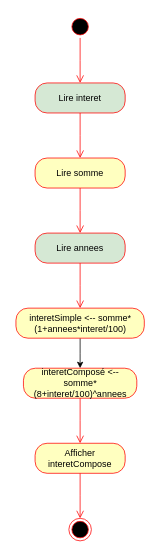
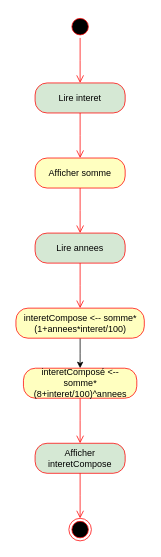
- <mxCell id="6" value="Lire somme" style="rounded=1;whiteSpace=wrap;html=1;arcSize=40;fontColor=#000000;fillColor=#ffffc0;strokeColor=#ff0000;" vertex="1" parent="1"><mxGeometry x="46" y="210" width="120" height="40" as="geometry" /></mxCell>
+ <mxCell id="6" value="Afficher somme" style="rounded=1;whiteSpace=wrap;html=1;arcSize=40;fontColor=#000000;fillColor=#ffffc0;strokeColor=#ff0000;" vertex="1" parent="1"><mxGeometry x="46" y="210" width="120" height="40" as="geometry" /></mxCell>
- <mxCell id="11" value="interetSimple &amp;lt;-- somme*(1+annees*interet/100)" style="rounded=1;whiteSpace=wrap;html=1;arcSize=40;fontColor=#000000;fillColor=#ffffc0;strokeColor=#ff0000;" vertex="1" parent="1"><mxGeometry x="20.5" y="410" width="171" height="40" as="geometry" /></mxCell>
+ <mxCell id="11" value="interetCompose &amp;lt;-- somme*(1+annees*interet/100)" style="rounded=1;whiteSpace=wrap;html=1;arcSize=40;fontColor=#000000;fillColor=#ffffc0;strokeColor=#ff0000;" vertex="1" parent="1"><mxGeometry x="20.5" y="410" width="171" height="40" as="geometry" /></mxCell>
- <mxCell id="14" value="Afficher interetCompose" style="rounded=1;whiteSpace=wrap;html=1;arcSize=40;fontColor=#000000;fillColor=#ffffc0;strokeColor=#ff0000;" vertex="1" parent="1"><mxGeometry x="46" y="590" width="120" height="40" as="geometry" /></mxCell>
+ <mxCell id="14" value="Afficher interetCompose" style="rounded=1;whiteSpace=wrap;html=1;arcSize=40;fontColor=#000000;fillColor=#d5e8d4;strokeColor=#ff0000;" vertex="1" parent="1"><mxGeometry x="46" y="590" width="120" height="40" as="geometry" /></mxCell>
